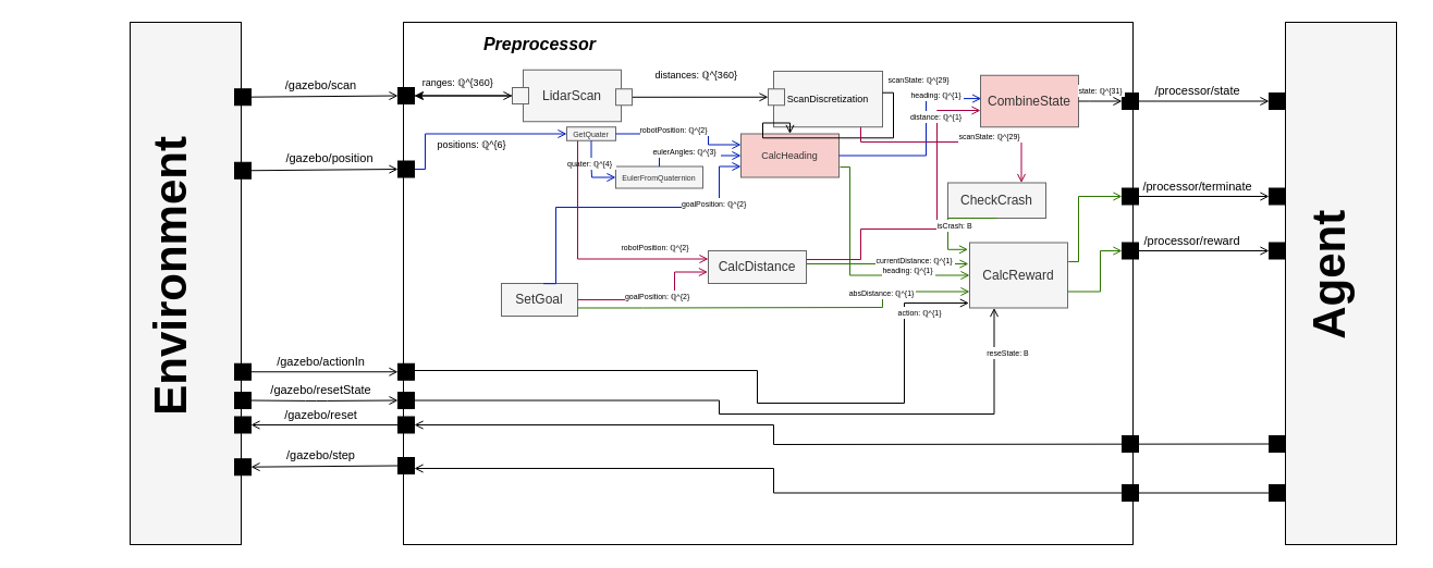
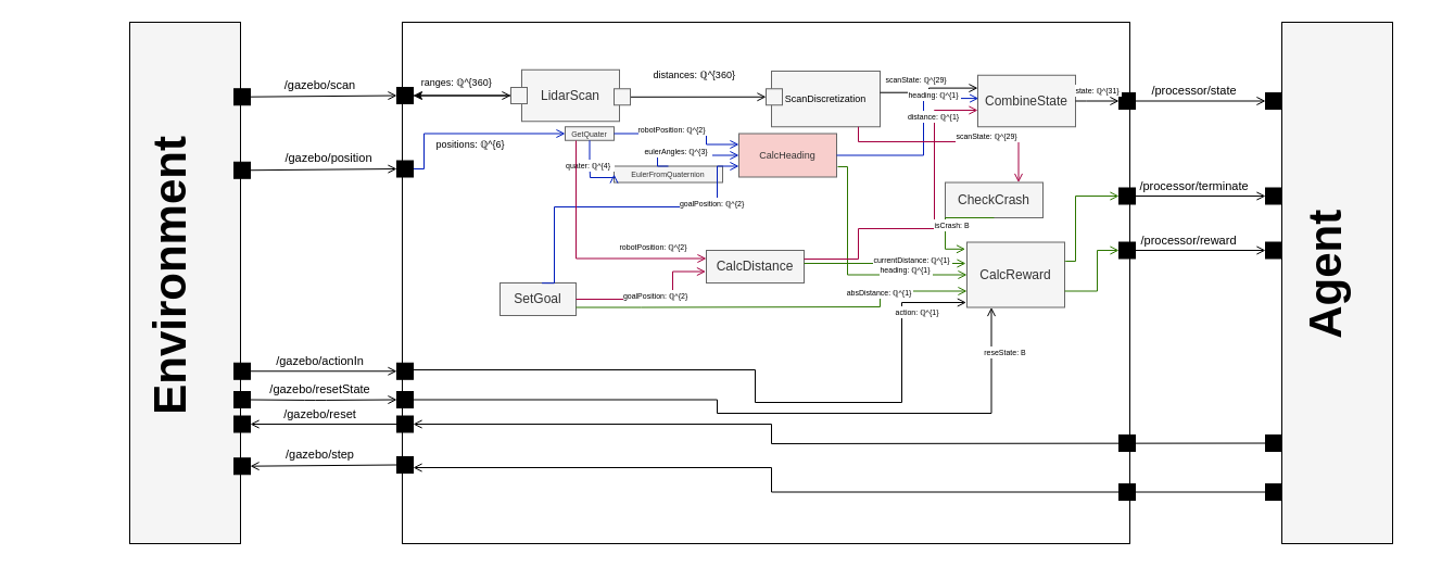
- <mxCell id="28" value="&lt;font style=&quot;font-size: 16px&quot;&gt;&lt;b&gt;&lt;i&gt;Preprocessor&lt;/i&gt;&lt;/b&gt;&lt;/font&gt;" style="text;html=1;resizable=0;autosize=1;align=center;verticalAlign=middle;points=[];fillColor=none;strokeColor=none;rounded=0;labelBackgroundColor=#FFFFFF;fontSize=9;fontColor=#000000;" parent="1" vertex="1"><mxGeometry x="435" y="30" width="120" height="20" as="geometry" /></mxCell>
- <mxCell id="37" value="&lt;span style=&quot;font-size: 12px&quot;&gt;CombineState&lt;/span&gt;" style="rounded=0;whiteSpace=wrap;html=1;fontSize=9;fillColor=#f8cecc;strokeColor=#666666;shadow=0;sketch=0;glass=0;fontColor=#333333;" parent="1" vertex="1"><mxGeometry x="900" y="68.75" width="90" height="47.5" as="geometry" /></mxCell>
+ <mxCell id="37" value="&lt;span style=&quot;font-size: 12px&quot;&gt;CombineState&lt;/span&gt;" style="rounded=0;whiteSpace=wrap;html=1;fontSize=9;fillColor=#f5f5f5;strokeColor=#666666;shadow=0;sketch=0;glass=0;fontColor=#333333;" parent="1" vertex="1"><mxGeometry x="900" y="68.75" width="90" height="47.5" as="geometry" /></mxCell>
- <mxCell id="42" style="edgeStyle=orthogonalEdgeStyle;rounded=0;jumpSize=15;html=1;exitX=1;exitY=0.385;exitDx=0;exitDy=0;labelBackgroundColor=#FFFFFF;fontSize=17;fontColor=#3333FF;startArrow=none;startFill=0;endArrow=open;endFill=0;strokeColor=#000000;exitPerimeter=0;" parent="1" source="26" target="25" edge="1"><mxGeometry relative="1" as="geometry"><mxPoint x="590" y="342.5" as="sourcePoint" /><mxPoint x="660" y="237.5" as="targetPoint" /></mxGeometry></mxCell>
+ <mxCell id="42" style="edgeStyle=orthogonalEdgeStyle;rounded=0;jumpSize=15;html=1;exitX=1;exitY=0.385;exitDx=0;exitDy=0;entryX=0;entryY=0.25;entryDx=0;entryDy=0;labelBackgroundColor=#FFFFFF;fontSize=17;fontColor=#3333FF;startArrow=none;startFill=0;endArrow=open;endFill=0;strokeColor=#000000;exitPerimeter=0;" parent="1" source="26" target="37" edge="1"><mxGeometry relative="1" as="geometry"><mxPoint x="590" y="342.5" as="sourcePoint" /><mxPoint x="660" y="237.5" as="targetPoint" /></mxGeometry></mxCell>
- <mxCell id="27" value="&lt;font style=&quot;font-size: 7px&quot;&gt;EulerFromQuaternion&lt;/font&gt;" style="rounded=0;whiteSpace=wrap;html=1;fontSize=9;fillColor=#f5f5f5;strokeColor=#666666;fontColor=#333333;" parent="1" vertex="1"><mxGeometry x="565" y="152.5" width="80" height="20" as="geometry" /></mxCell>
+ <mxCell id="27" value="&lt;font style=&quot;font-size: 7px&quot;&gt;EulerFromQuaternion&lt;/font&gt;" style="rounded=0;whiteSpace=wrap;html=1;fontSize=9;fillColor=#f5f5f5;strokeColor=#666666;fontColor=#333333;" parent="1" vertex="1"><mxGeometry x="565" y="152.5" width="100" height="15" as="geometry" /></mxCell>
